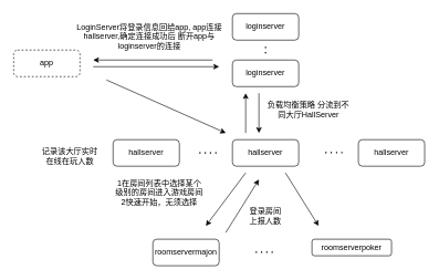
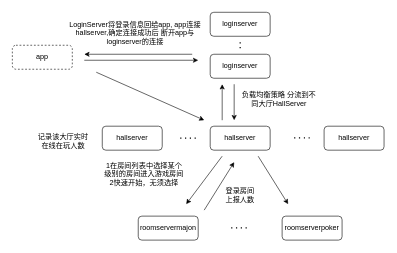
- <mxCell id="8" value="roomserverpoker" style="rounded=1;whiteSpace=wrap;html=1;" vertex="1" parent="1"><mxGeometry x="470" y="360" width="120" height="25" as="geometry" /></mxCell>
+ <mxCell id="8" value="roomserverpoker" style="rounded=1;whiteSpace=wrap;html=1;" vertex="1" parent="1"><mxGeometry x="470" y="360" width="100" height="40" as="geometry" /></mxCell>
